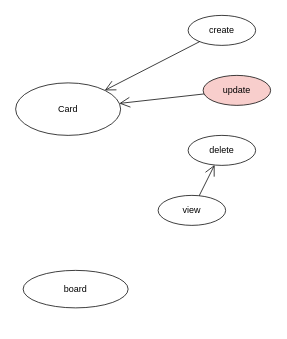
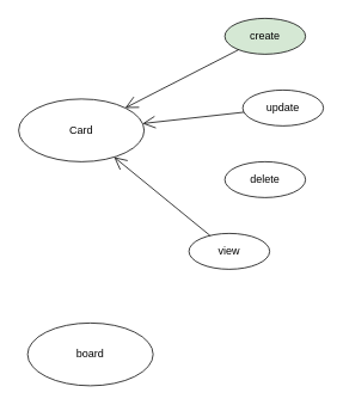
- <mxCell id="4" value="create" style="ellipse;whiteSpace=wrap;html=1;" parent="1" vertex="1"><mxGeometry x="250" y="20" width="90" height="40" as="geometry" /></mxCell>
+ <mxCell id="4" value="create" style="ellipse;whiteSpace=wrap;html=1;fillColor=#d5e8d4;" parent="1" vertex="1"><mxGeometry x="250" y="20" width="90" height="40" as="geometry" /></mxCell>
- <mxCell id="5" value="update" style="ellipse;whiteSpace=wrap;html=1;fillColor=#f8cecc;" parent="1" vertex="1"><mxGeometry x="270" y="100" width="90" height="40" as="geometry" /></mxCell>
+ <mxCell id="5" value="update" style="ellipse;whiteSpace=wrap;html=1;" parent="1" vertex="1"><mxGeometry x="270" y="100" width="90" height="40" as="geometry" /></mxCell>
- <mxCell id="8" value="" style="endArrow=open;endFill=1;endSize=12;html=1;" parent="1" source="7" target="6" edge="1"><mxGeometry width="160" relative="1" as="geometry"><mxPoint x="290" y="230" as="sourcePoint" /><mxPoint x="450" y="230" as="targetPoint" /></mxGeometry></mxCell>
+ <mxCell id="8" value="" style="endArrow=open;endFill=1;endSize=12;html=1;" parent="1" source="7" target="2" edge="1"><mxGeometry width="160" relative="1" as="geometry"><mxPoint x="290" y="230" as="sourcePoint" /><mxPoint x="450" y="230" as="targetPoint" /></mxGeometry></mxCell>
- <mxCell id="3" value="board" style="ellipse;whiteSpace=wrap;html=1;" parent="1" vertex="1"><mxGeometry x="30" y="360" width="140" height="50" as="geometry" /></mxCell>
+ <mxCell id="3" value="board" style="ellipse;whiteSpace=wrap;html=1;" parent="1" vertex="1"><mxGeometry x="30" y="360" width="140" height="70" as="geometry" /></mxCell>
